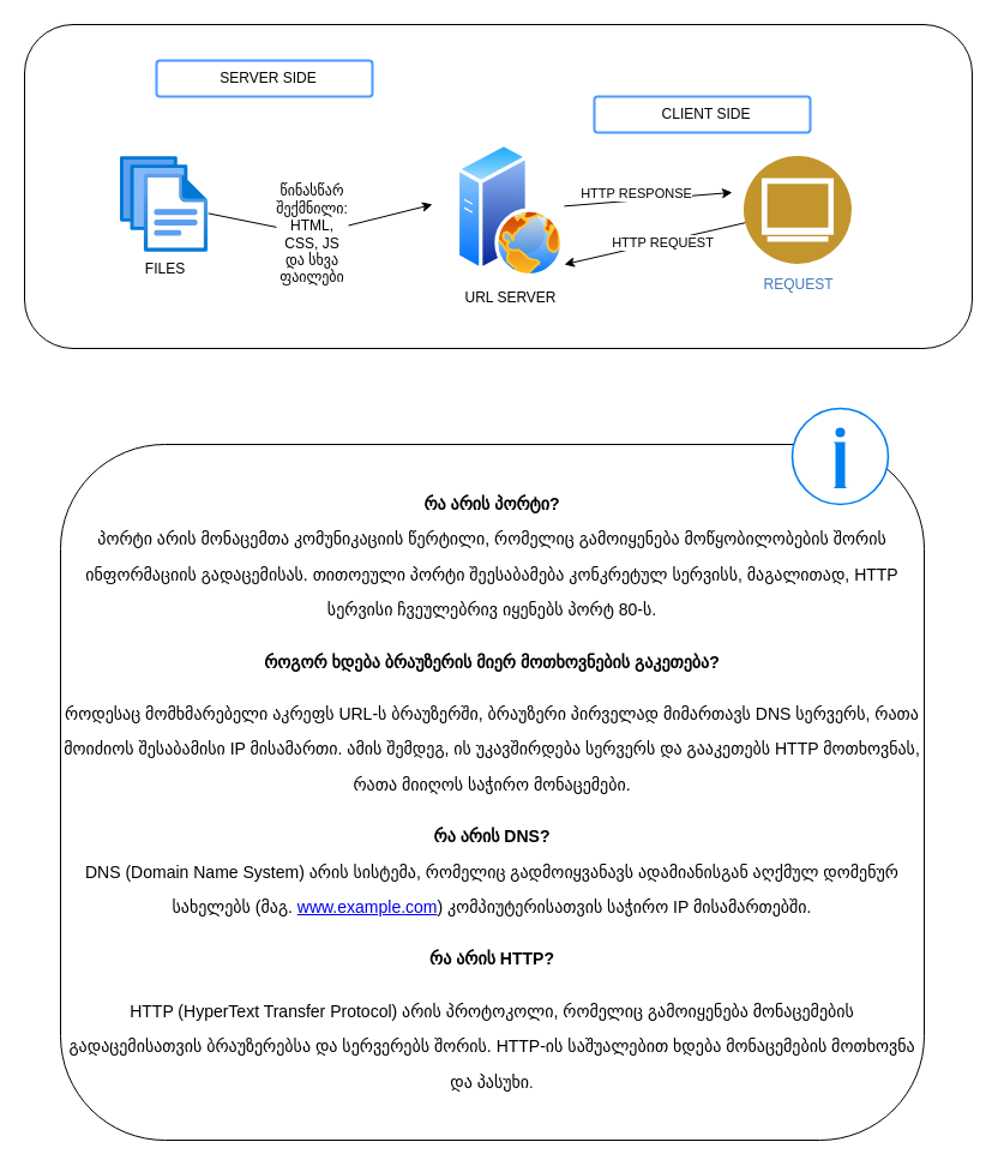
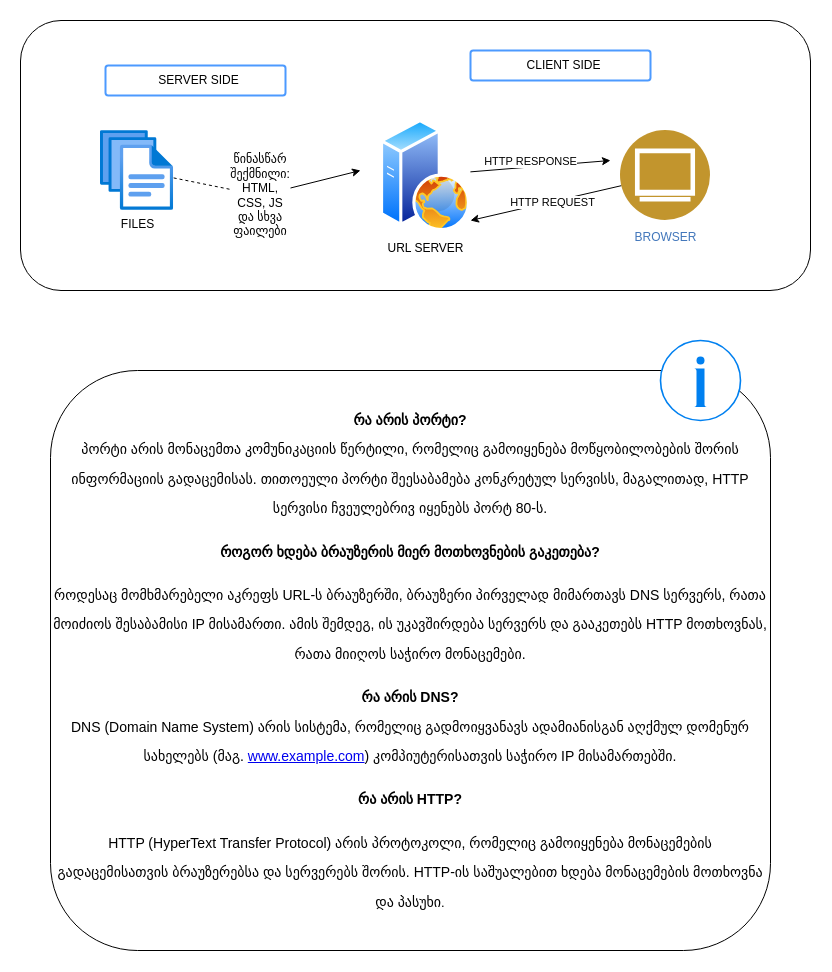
- <mxCell id="12" value="SERVER SIDE" style="rounded=1;arcSize=9;align=center;spacingLeft=5;strokeColor=#4C9AFF;html=1;strokeWidth=2;fontSize=12" vertex="1" parent="1"><mxGeometry x="130" y="50" width="180" height="30" as="geometry" /></mxCell>
+ <mxCell id="12" value="SERVER SIDE" style="rounded=1;arcSize=9;align=center;spacingLeft=5;strokeColor=#4C9AFF;html=1;strokeWidth=2;fontSize=12" vertex="1" parent="1"><mxGeometry x="105" y="65" width="180" height="30" as="geometry" /></mxCell>
- <mxCell id="13" value="CLIENT SIDE" style="rounded=1;arcSize=9;align=center;spacingLeft=5;strokeColor=#4C9AFF;html=1;strokeWidth=2;fontSize=12" vertex="1" parent="1"><mxGeometry x="495" y="80" width="180" height="30" as="geometry" /></mxCell>
+ <mxCell id="13" value="CLIENT SIDE" style="rounded=1;arcSize=9;align=center;spacingLeft=5;strokeColor=#4C9AFF;html=1;strokeWidth=2;fontSize=12" vertex="1" parent="1"><mxGeometry x="470" y="50" width="180" height="30" as="geometry" /></mxCell>
- <mxCell id="15" value="" style="edgeStyle=none;html=1;endArrow=none;" edge="1" parent="1" source="5" target="16"><mxGeometry relative="1" as="geometry"><mxPoint x="360" y="170" as="targetPoint" /><mxPoint x="173.14" y="170" as="sourcePoint" /></mxGeometry></mxCell>
+ <mxCell id="15" value="" style="edgeStyle=none;html=1;endArrow=none;dashed=1;" edge="1" parent="1" source="5" target="16"><mxGeometry relative="1" as="geometry"><mxPoint x="360" y="170" as="targetPoint" /><mxPoint x="173.14" y="170" as="sourcePoint" /></mxGeometry></mxCell>
- <mxCell id="11" value="REQUEST" style="aspect=fixed;perimeter=ellipsePerimeter;html=1;align=center;shadow=0;dashed=0;fontColor=#4277BB;labelBackgroundColor=#ffffff;fontSize=12;spacingTop=3;image;image=img/lib/ibm/users/browser.svg;" vertex="1" parent="1"><mxGeometry x="620" y="130" width="90" height="90" as="geometry" /></mxCell>
+ <mxCell id="11" value="BROWSER" style="aspect=fixed;perimeter=ellipsePerimeter;html=1;align=center;shadow=0;dashed=0;fontColor=#4277BB;labelBackgroundColor=#ffffff;fontSize=12;spacingTop=3;image;image=img/lib/ibm/users/browser.svg;" vertex="1" parent="1"><mxGeometry x="620" y="130" width="90" height="90" as="geometry" /></mxCell>
